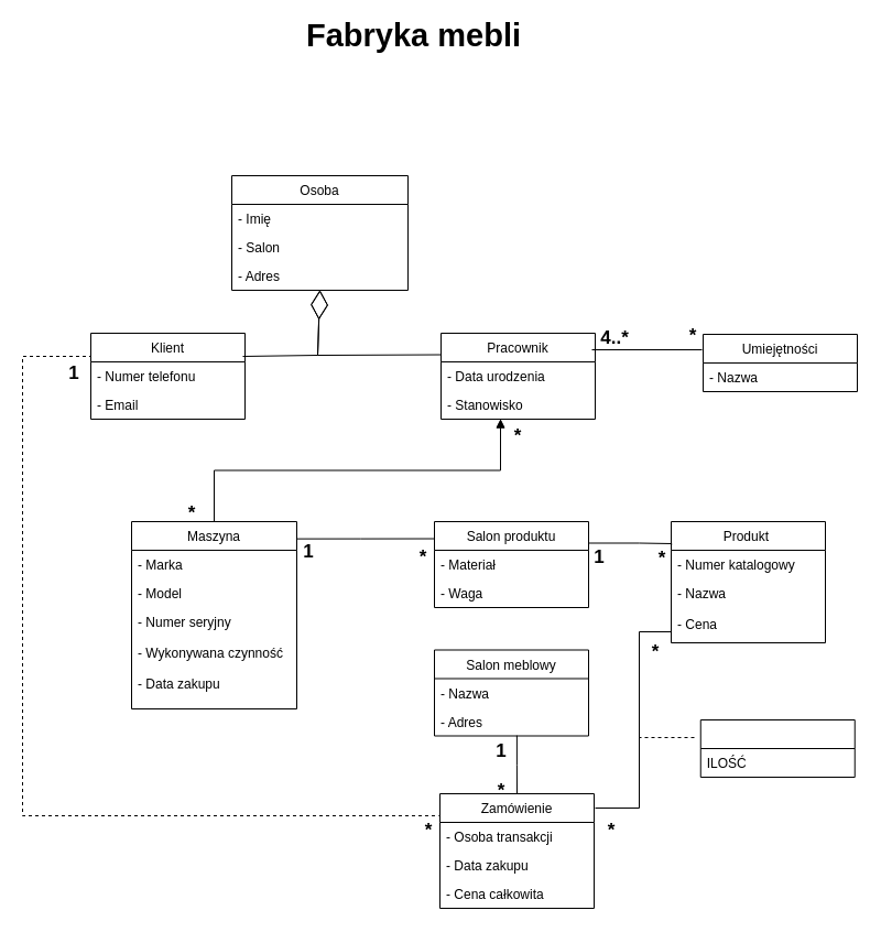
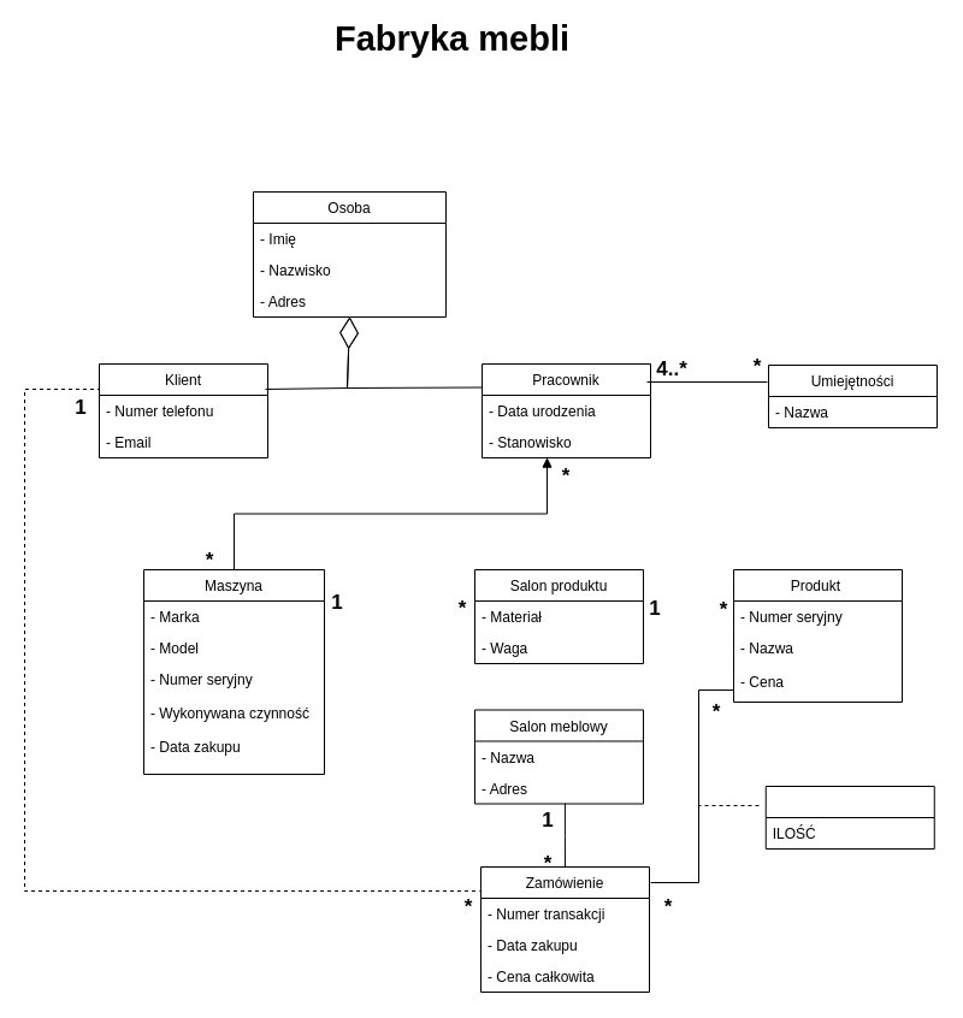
- <mxCell id="4" value="- Salon    " style="text;strokeColor=none;fillColor=none;align=left;verticalAlign=top;spacingLeft=4;spacingRight=4;overflow=hidden;rotatable=0;points=[[0,0.5],[1,0.5]];portConstraint=eastwest;" parent="2" vertex="1"><mxGeometry y="52" width="160" height="26" as="geometry" /></mxCell>
+ <mxCell id="4" value="- Nazwisko    " style="text;strokeColor=none;fillColor=none;align=left;verticalAlign=top;spacingLeft=4;spacingRight=4;overflow=hidden;rotatable=0;points=[[0,0.5],[1,0.5]];portConstraint=eastwest;" parent="2" vertex="1"><mxGeometry y="52" width="160" height="26" as="geometry" /></mxCell>
- <mxCell id="51" value="" style="endArrow=none;html=1;edgeStyle=orthogonalEdgeStyle;rounded=0;fontSize=17;entryX=0;entryY=0.199;entryDx=0;entryDy=0;exitX=1.001;exitY=0.092;exitDx=0;exitDy=0;exitPerimeter=0;entryPerimeter=0;" parent="1" source="14" target="18" edge="1"><mxGeometry relative="1" as="geometry"><mxPoint x="259" y="492" as="sourcePoint" /><mxPoint x="399" y="492" as="targetPoint" /><Array as="points"><mxPoint x="327" y="489" /><mxPoint x="394" y="489" /></Array></mxGeometry></mxCell>
- <mxCell id="42" value="" style="endArrow=none;html=1;edgeStyle=orthogonalEdgeStyle;rounded=0;fontSize=17;exitX=1;exitY=0.25;exitDx=0;exitDy=0;entryX=0.002;entryY=0.192;entryDx=0;entryDy=0;entryPerimeter=0;" parent="1" source="18" target="21" edge="1"><mxGeometry relative="1" as="geometry"><mxPoint x="539" y="493" as="sourcePoint" /><mxPoint x="718.02" y="491.7" as="targetPoint" /><Array as="points"><mxPoint x="580" y="493" /><mxPoint x="609" y="493" /></Array></mxGeometry></mxCell>
- <mxCell id="22" value="- Numer katalogowy    " style="text;strokeColor=none;fillColor=none;align=left;verticalAlign=top;spacingLeft=4;spacingRight=4;overflow=hidden;rotatable=0;points=[[0,0.5],[1,0.5]];portConstraint=eastwest;rounded=0;shadow=0;sketch=0;" parent="21" vertex="1"><mxGeometry y="26" width="140" height="26" as="geometry" /></mxCell>
+ <mxCell id="22" value="- Numer seryjny    " style="text;strokeColor=none;fillColor=none;align=left;verticalAlign=top;spacingLeft=4;spacingRight=4;overflow=hidden;rotatable=0;points=[[0,0.5],[1,0.5]];portConstraint=eastwest;rounded=0;shadow=0;sketch=0;" parent="21" vertex="1"><mxGeometry y="26" width="140" height="26" as="geometry" /></mxCell>
- <mxCell id="25" value="- Osoba transakcji" style="text;strokeColor=none;fillColor=none;align=left;verticalAlign=top;spacingLeft=4;spacingRight=4;overflow=hidden;rotatable=0;points=[[0,0.5],[1,0.5]];portConstraint=eastwest;rounded=0;shadow=0;sketch=0;" parent="24" vertex="1"><mxGeometry y="26" width="140" height="26" as="geometry" /></mxCell>
+ <mxCell id="25" value="- Numer transakcji" style="text;strokeColor=none;fillColor=none;align=left;verticalAlign=top;spacingLeft=4;spacingRight=4;overflow=hidden;rotatable=0;points=[[0,0.5],[1,0.5]];portConstraint=eastwest;rounded=0;shadow=0;sketch=0;" parent="24" vertex="1"><mxGeometry y="26" width="140" height="26" as="geometry" /></mxCell>
